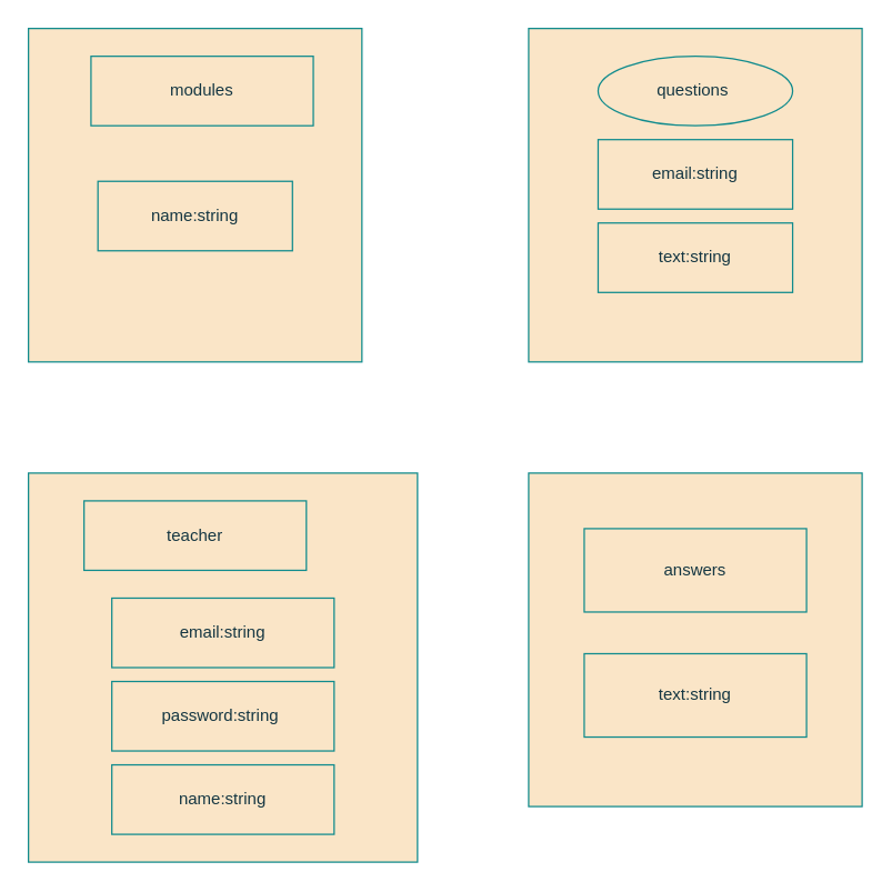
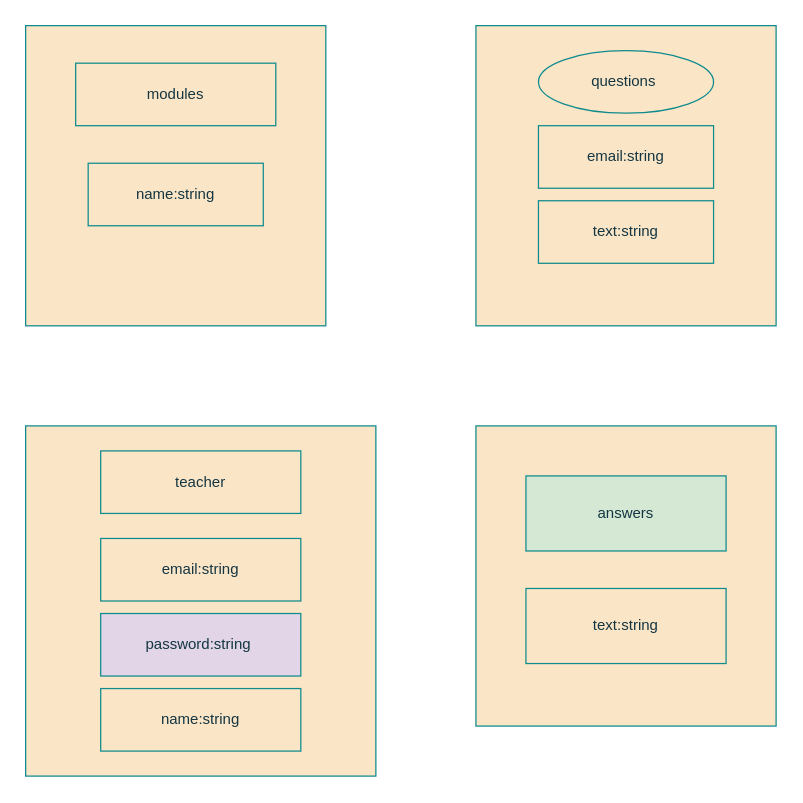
- <mxCell id="7" value="modules" style="rounded=0;whiteSpace=wrap;html=1;labelBackgroundColor=none;fillColor=#FAE5C7;strokeColor=#0F8B8D;fontColor=#143642;" vertex="1" parent="1"><mxGeometry x="65" y="40" width="160" height="50" as="geometry" /></mxCell>
+ <mxCell id="7" value="modules" style="rounded=0;whiteSpace=wrap;html=1;labelBackgroundColor=none;fillColor=#FAE5C7;strokeColor=#0F8B8D;fontColor=#143642;" vertex="1" parent="1"><mxGeometry x="60" y="50" width="160" height="50" as="geometry" /></mxCell>
- <mxCell id="10" value="teacher" style="rounded=0;whiteSpace=wrap;html=1;labelBackgroundColor=none;fillColor=#FAE5C7;strokeColor=#0F8B8D;fontColor=#143642;" vertex="1" parent="1"><mxGeometry x="60" y="360" width="160" height="50" as="geometry" /></mxCell>
+ <mxCell id="10" value="teacher" style="rounded=0;whiteSpace=wrap;html=1;labelBackgroundColor=none;fillColor=#FAE5C7;strokeColor=#0F8B8D;fontColor=#143642;" vertex="1" parent="1"><mxGeometry x="80" y="360" width="160" height="50" as="geometry" /></mxCell>
- <mxCell id="14" value="answers" style="rounded=0;whiteSpace=wrap;html=1;labelBackgroundColor=none;fillColor=#FAE5C7;strokeColor=#0F8B8D;fontColor=#143642;" vertex="1" parent="1"><mxGeometry x="420" y="380" width="160" height="60" as="geometry" /></mxCell>
+ <mxCell id="14" value="answers" style="rounded=0;whiteSpace=wrap;html=1;labelBackgroundColor=none;fillColor=#d5e8d4;strokeColor=#0F8B8D;fontColor=#143642;" vertex="1" parent="1"><mxGeometry x="420" y="380" width="160" height="60" as="geometry" /></mxCell>
- <mxCell id="12" value="password:string&lt;span style=&quot;white-space: pre;&quot;&gt; &lt;/span&gt;" style="rounded=0;whiteSpace=wrap;html=1;labelBackgroundColor=none;fillColor=#FAE5C7;strokeColor=#0F8B8D;fontColor=#143642;" vertex="1" parent="1"><mxGeometry x="80" y="490" width="160" height="50" as="geometry" /></mxCell>
+ <mxCell id="12" value="password:string&lt;span style=&quot;white-space: pre;&quot;&gt; &lt;/span&gt;" style="rounded=0;whiteSpace=wrap;html=1;labelBackgroundColor=none;fillColor=#e1d5e7;strokeColor=#0F8B8D;fontColor=#143642;" vertex="1" parent="1"><mxGeometry x="80" y="490" width="160" height="50" as="geometry" /></mxCell>
